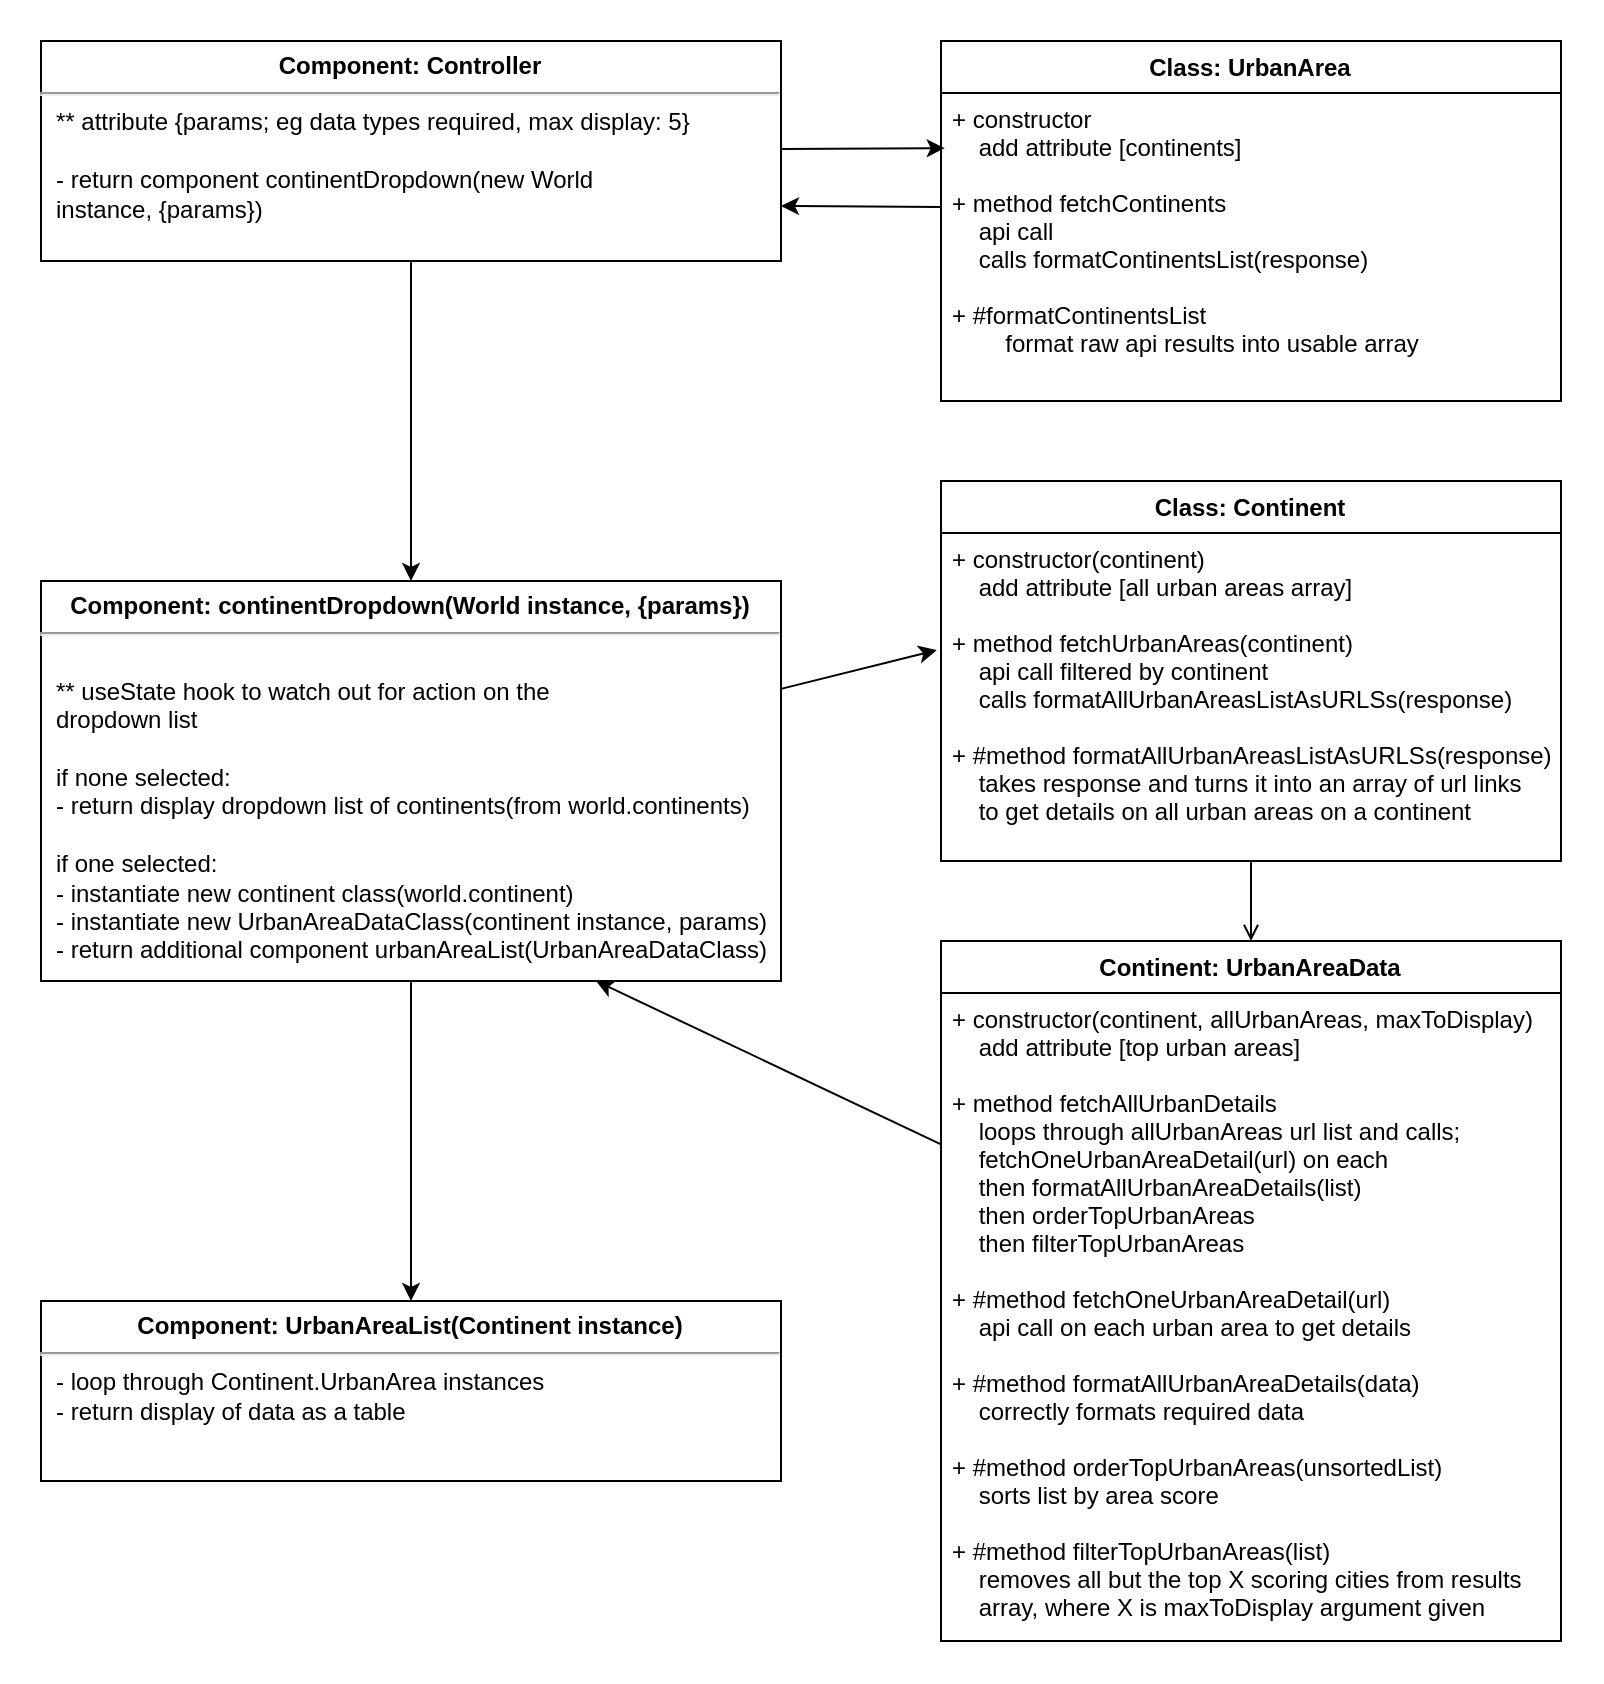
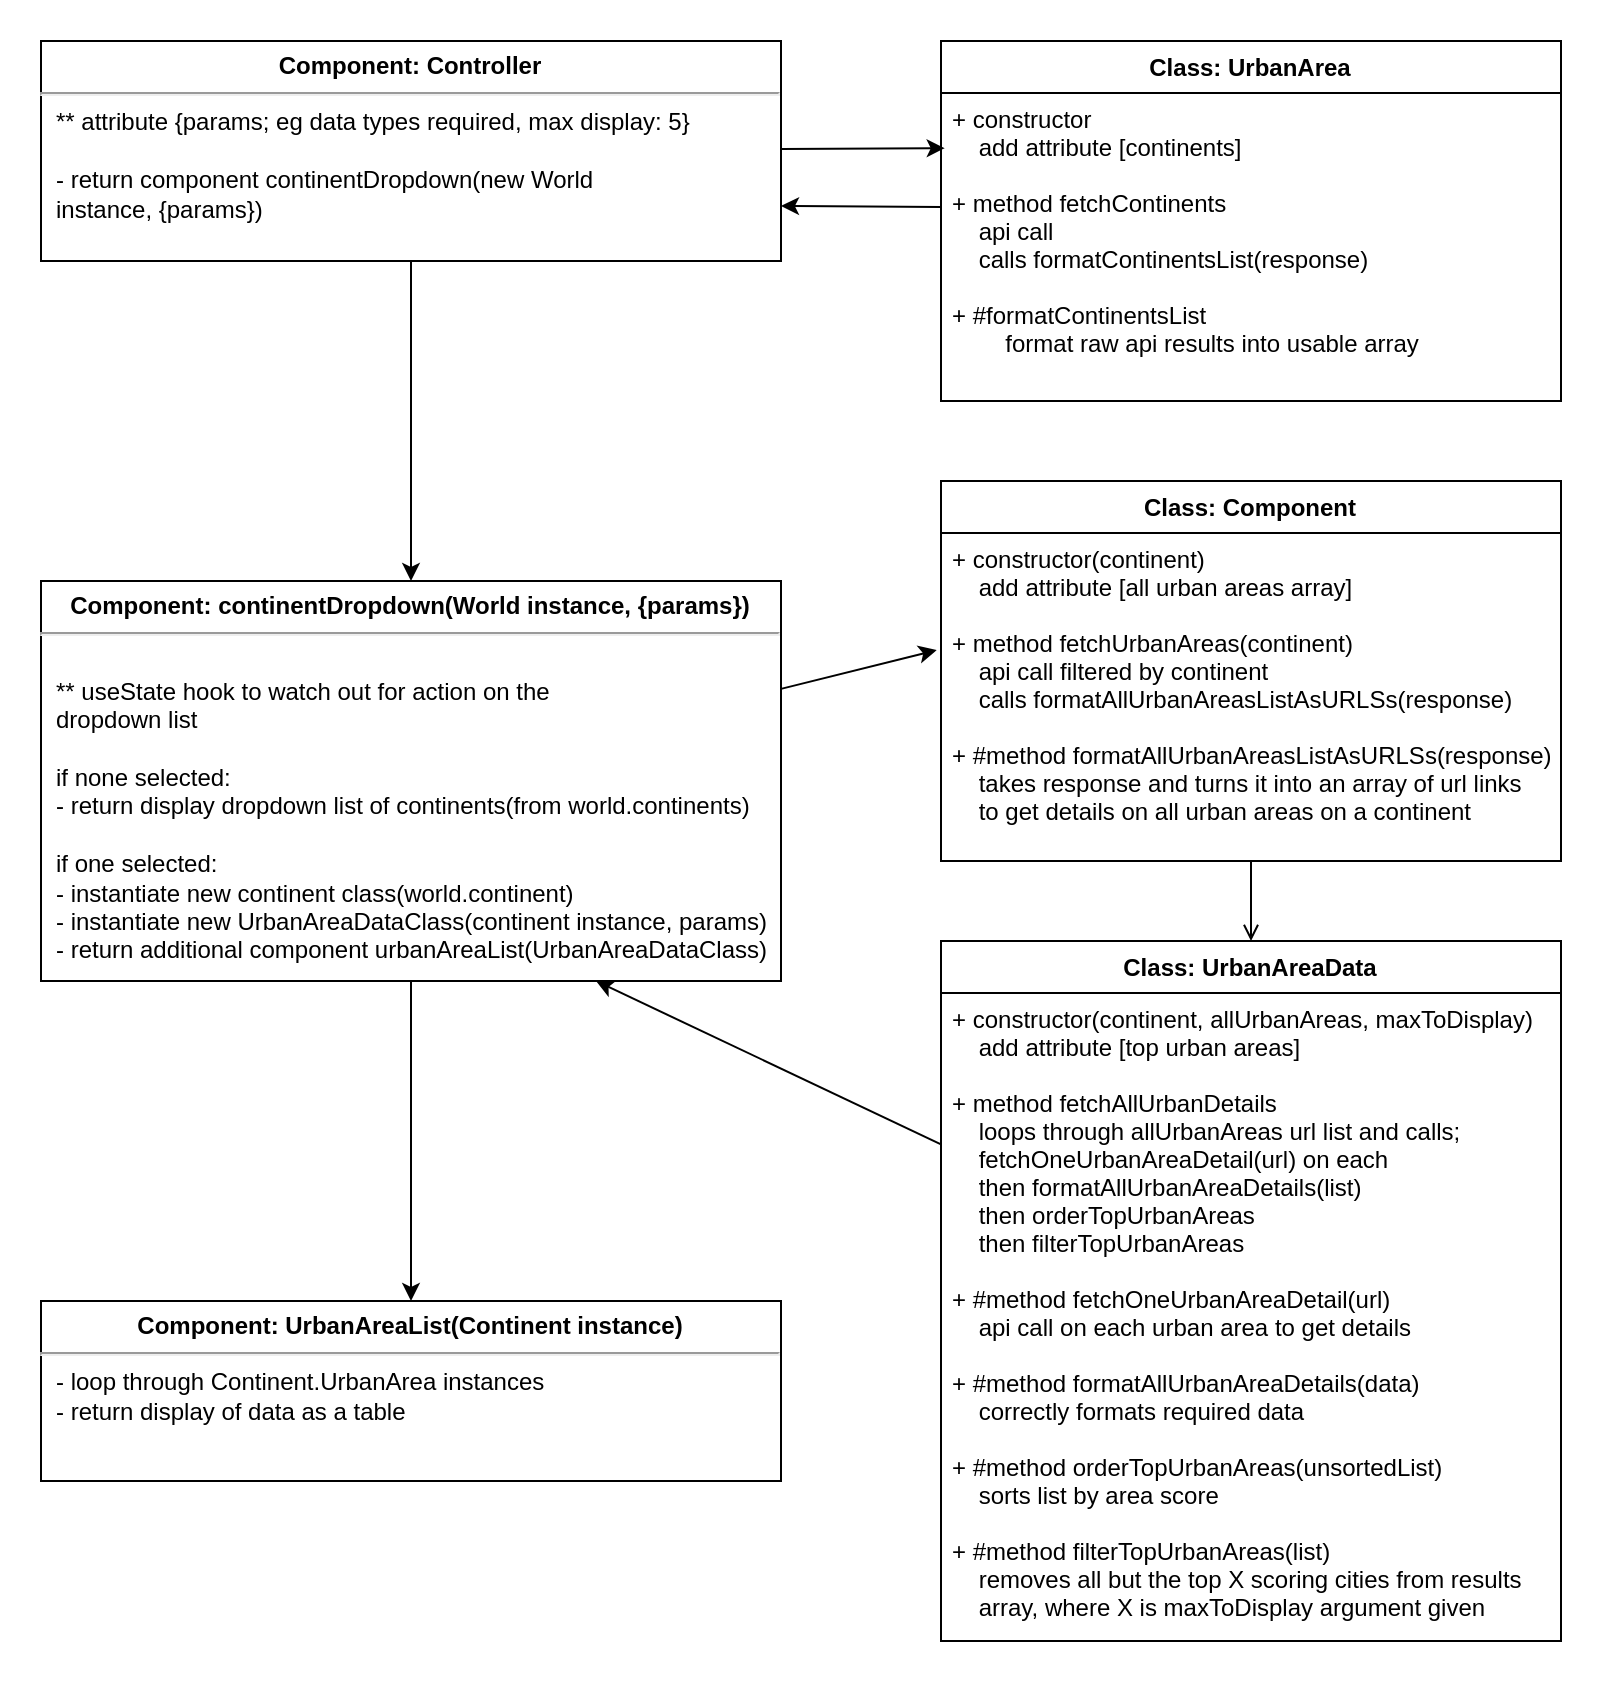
- <mxCell id="6" value="Class: Continent" style="swimlane;fontStyle=1;align=center;verticalAlign=top;childLayout=stackLayout;horizontal=1;startSize=26;horizontalStack=0;resizeParent=1;resizeParentMax=0;resizeLast=0;collapsible=1;marginBottom=0;" parent="1" vertex="1"><mxGeometry x="470" y="240" width="310" height="190" as="geometry" /></mxCell>
+ <mxCell id="6" value="Class: Component" style="swimlane;fontStyle=1;align=center;verticalAlign=top;childLayout=stackLayout;horizontal=1;startSize=26;horizontalStack=0;resizeParent=1;resizeParentMax=0;resizeLast=0;collapsible=1;marginBottom=0;" parent="1" vertex="1"><mxGeometry x="470" y="240" width="310" height="190" as="geometry" /></mxCell>
- <mxCell id="9" value="Continent: UrbanAreaData" style="swimlane;fontStyle=1;align=center;verticalAlign=top;childLayout=stackLayout;horizontal=1;startSize=26;horizontalStack=0;resizeParent=1;resizeParentMax=0;resizeLast=0;collapsible=1;marginBottom=0;" parent="1" vertex="1"><mxGeometry x="470" y="470" width="310" height="350" as="geometry" /></mxCell>
+ <mxCell id="9" value="Class: UrbanAreaData" style="swimlane;fontStyle=1;align=center;verticalAlign=top;childLayout=stackLayout;horizontal=1;startSize=26;horizontalStack=0;resizeParent=1;resizeParentMax=0;resizeLast=0;collapsible=1;marginBottom=0;" parent="1" vertex="1"><mxGeometry x="470" y="470" width="310" height="350" as="geometry" /></mxCell>
